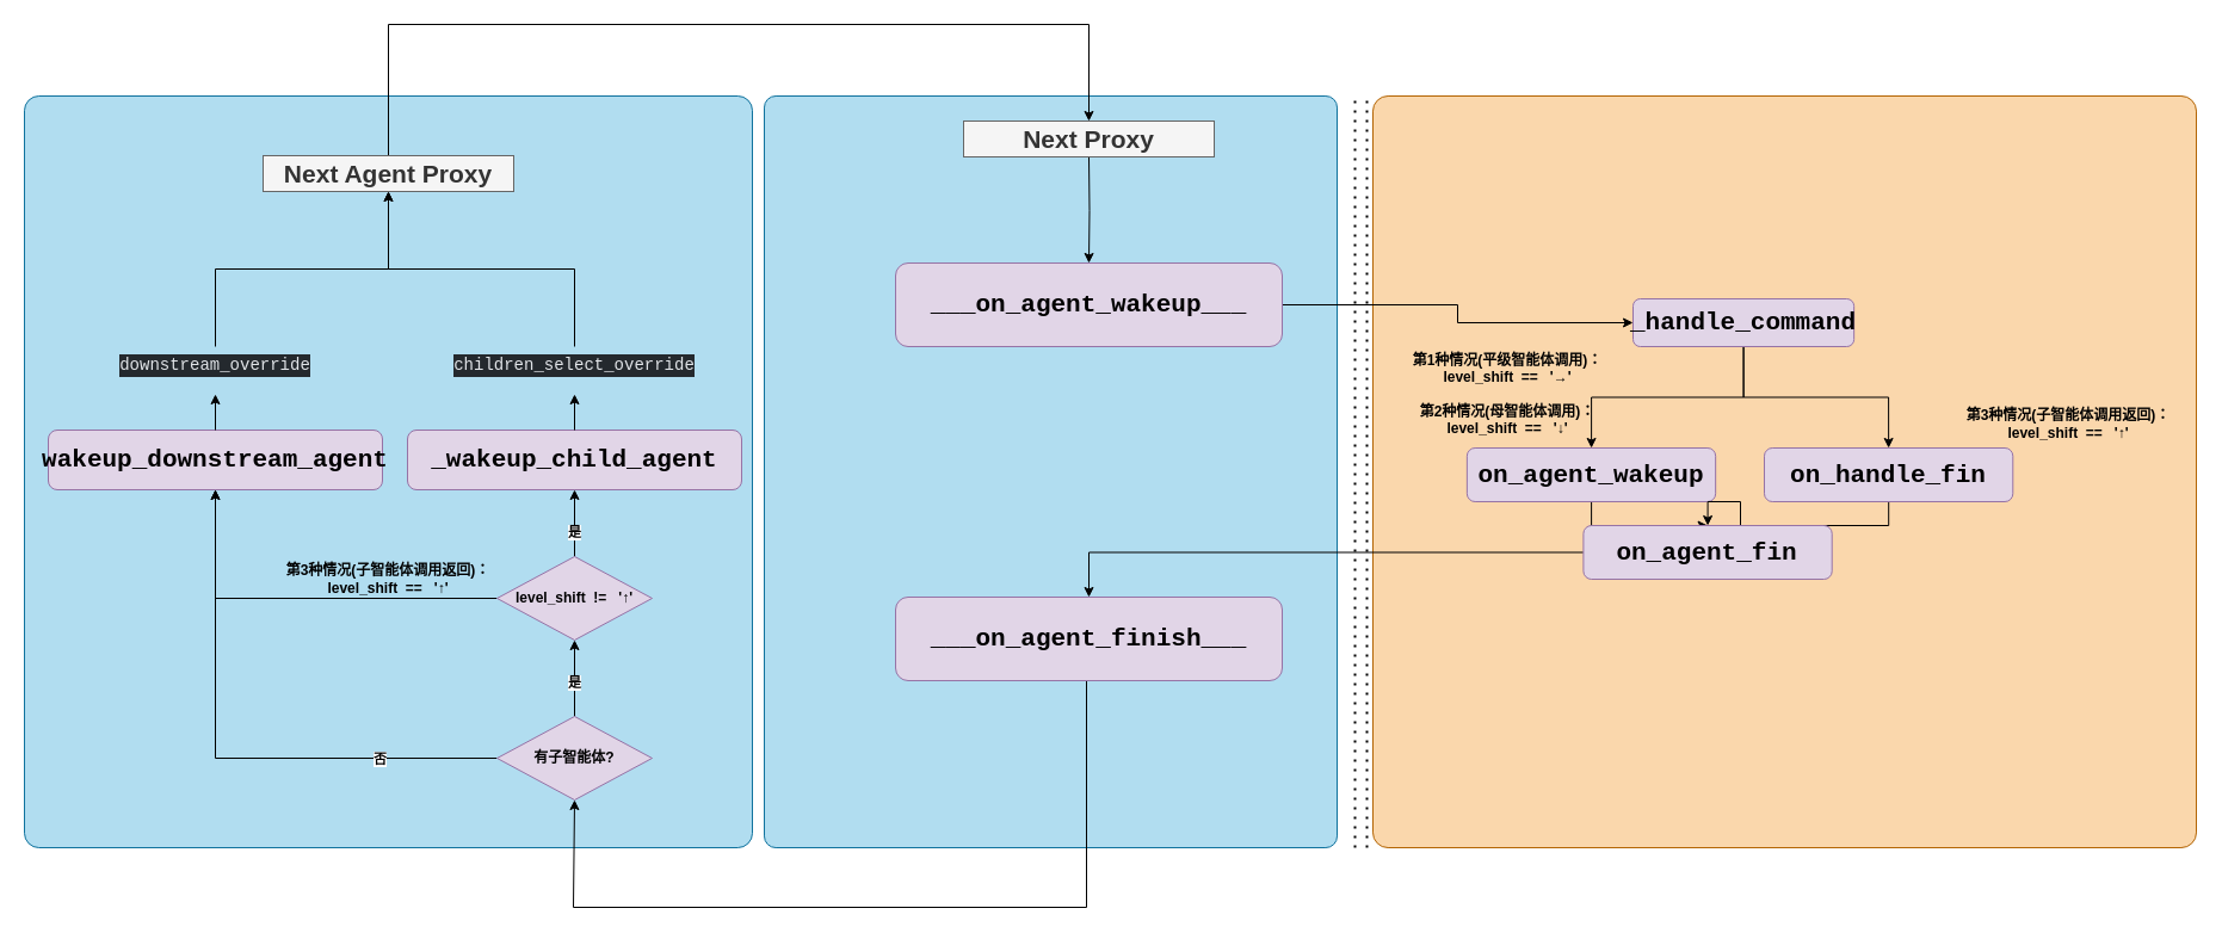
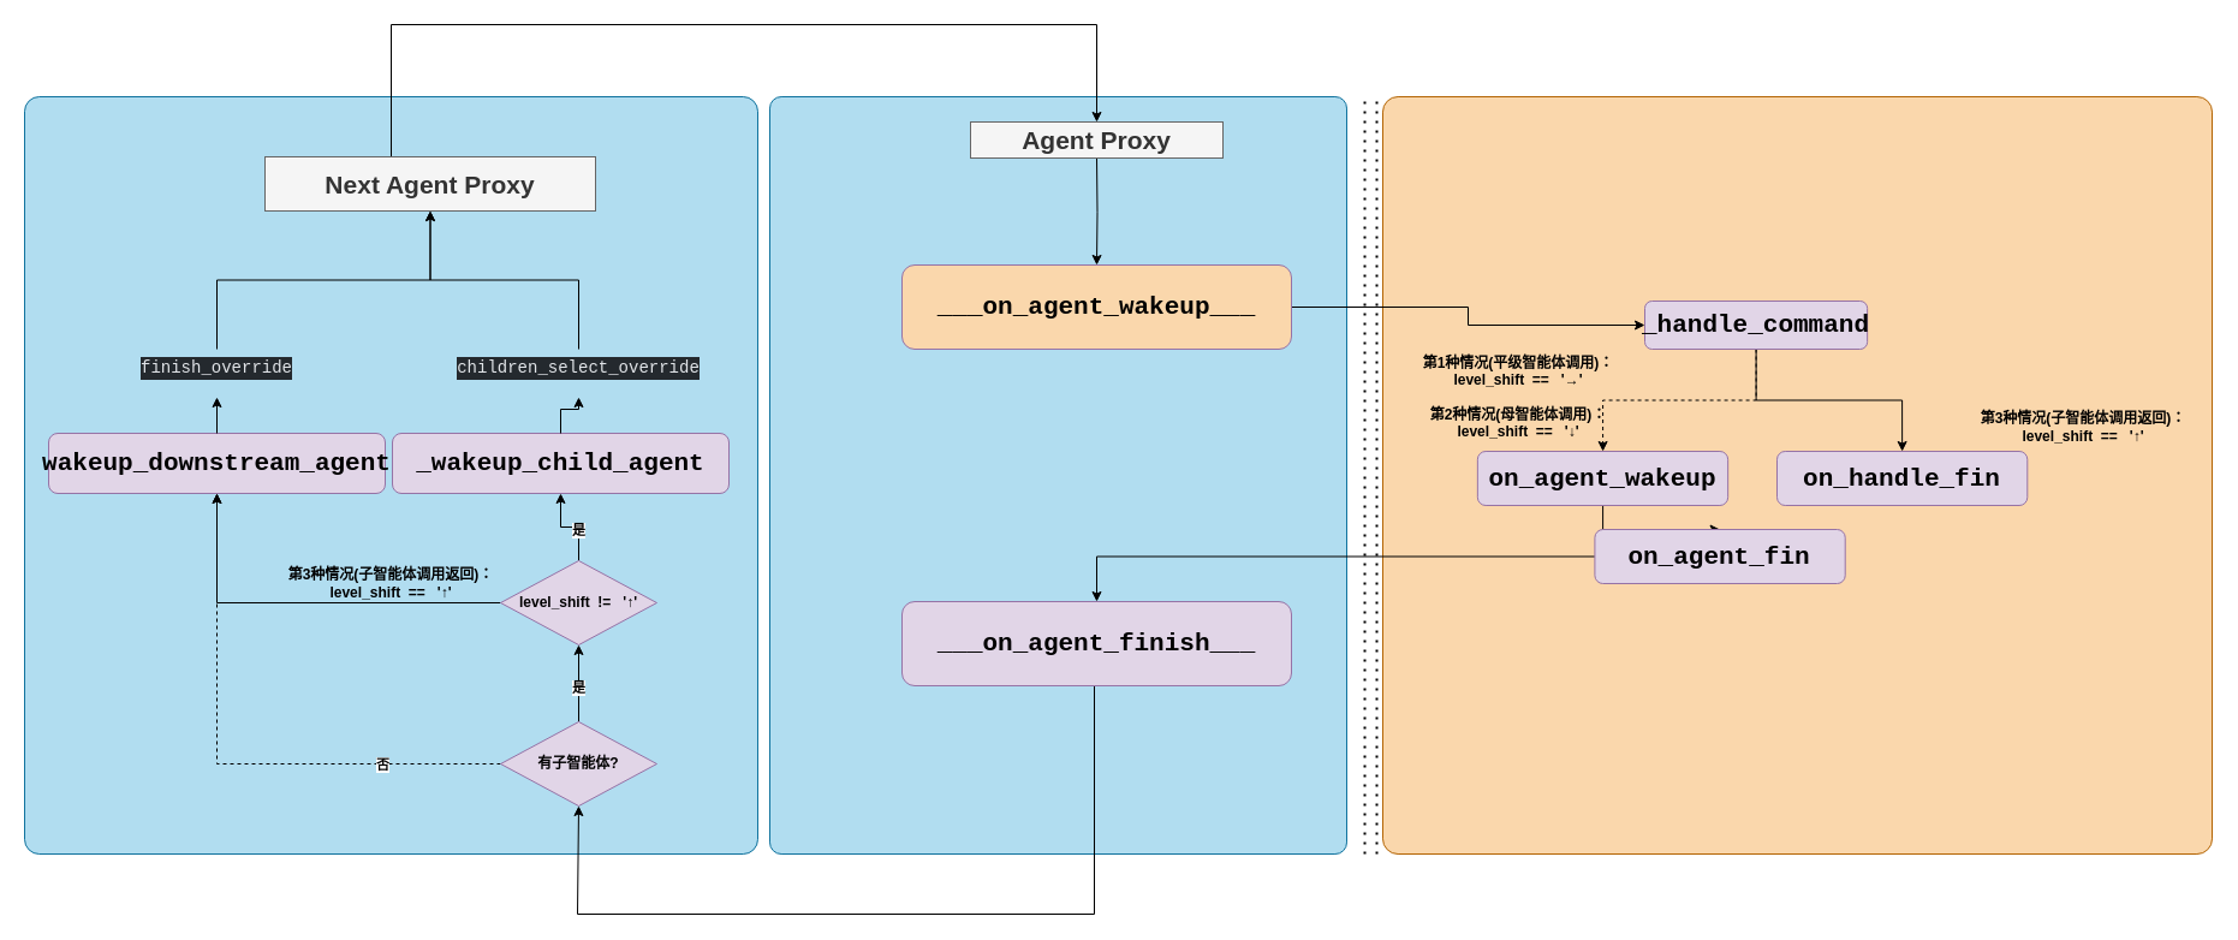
- <mxCell id="39" value="Next Proxy" style="text;html=1;strokeColor=#666666;fillColor=#f5f5f5;align=center;verticalAlign=middle;whiteSpace=wrap;rounded=0;fontSize=21;fontColor=#333333;fontStyle=1" vertex="1" parent="1"><mxGeometry x="807" y="101" width="210" height="30" as="geometry" /></mxCell>
+ <mxCell id="39" value="Agent Proxy" style="text;html=1;strokeColor=#666666;fillColor=#f5f5f5;align=center;verticalAlign=middle;whiteSpace=wrap;rounded=0;fontSize=21;fontColor=#333333;fontStyle=1" vertex="1" parent="1"><mxGeometry x="807" y="101" width="210" height="30" as="geometry" /></mxCell>
- <mxCell id="38" value="Next Agent Proxy" style="text;html=1;strokeColor=#666666;fillColor=#f5f5f5;align=center;verticalAlign=middle;whiteSpace=wrap;rounded=0;fontSize=21;fontColor=#333333;fontStyle=1" vertex="1" parent="1"><mxGeometry x="220" y="130" width="210" height="30" as="geometry" /></mxCell>
+ <mxCell id="38" value="Next Agent Proxy" style="text;html=1;strokeColor=#666666;fillColor=#f5f5f5;align=center;verticalAlign=middle;whiteSpace=wrap;rounded=0;fontSize=21;fontColor=#333333;fontStyle=1" vertex="1" parent="1"><mxGeometry x="220" y="130" width="275" height="45" as="geometry" /></mxCell>
- <mxCell id="6" value="&lt;div style=&quot;font-family: Consolas, &amp;quot;Courier New&amp;quot;, monospace; font-size: 21px; line-height: 19px;&quot;&gt;___on_agent_wakeup___&lt;/div&gt;" style="rounded=1;whiteSpace=wrap;html=1;fillColor=#e1d5e7;strokeColor=#9673a6;fontSize=21;labelBackgroundColor=none;fontColor=#000000;fontStyle=1" vertex="1" parent="1"><mxGeometry x="750" y="220" width="324" height="70" as="geometry" /></mxCell>
+ <mxCell id="6" value="&lt;div style=&quot;font-family: Consolas, &amp;quot;Courier New&amp;quot;, monospace; font-size: 21px; line-height: 19px;&quot;&gt;___on_agent_wakeup___&lt;/div&gt;" style="rounded=1;whiteSpace=wrap;html=1;fillColor=#fad7ac;strokeColor=#9673a6;fontSize=21;labelBackgroundColor=none;fontColor=#000000;fontStyle=1;" vertex="1" parent="1"><mxGeometry x="750" y="220" width="324" height="70" as="geometry" /></mxCell>
- <mxCell id="41" value="&lt;div style=&quot;color: rgb(225, 228, 232); background-color: rgb(36, 41, 46); font-family: Consolas, &amp;quot;Courier New&amp;quot;, monospace; font-weight: normal; font-size: 14px; line-height: 19px;&quot;&gt;&lt;div&gt;&lt;span style=&quot;color: #e1e4e8;&quot;&gt;downstream_override&lt;/span&gt;&lt;/div&gt;&lt;/div&gt;" style="text;whiteSpace=wrap;html=1;align=center;" vertex="1" parent="1"><mxGeometry x="90" y="290" width="180" height="40" as="geometry" /></mxCell>
+ <mxCell id="41" value="&lt;div style=&quot;color: rgb(225, 228, 232); background-color: rgb(36, 41, 46); font-family: Consolas, &amp;quot;Courier New&amp;quot;, monospace; font-weight: normal; font-size: 14px; line-height: 19px;&quot;&gt;&lt;div&gt;&lt;span style=&quot;color: #e1e4e8;&quot;&gt;finish_override&lt;/span&gt;&lt;/div&gt;&lt;/div&gt;" style="text;whiteSpace=wrap;html=1;align=center;" vertex="1" parent="1"><mxGeometry x="90" y="290" width="180" height="40" as="geometry" /></mxCell>
- <mxCell id="9" style="edgeStyle=orthogonalEdgeStyle;rounded=0;orthogonalLoop=1;jettySize=auto;html=1;exitX=0.5;exitY=1;exitDx=0;exitDy=0;fontStyle=1" edge="1" parent="1" source="11" target="13"><mxGeometry relative="1" as="geometry" /></mxCell>
+ <mxCell id="9" style="edgeStyle=orthogonalEdgeStyle;rounded=0;orthogonalLoop=1;jettySize=auto;html=1;exitX=0.5;exitY=1;exitDx=0;exitDy=0;fontStyle=1;dashed=1;" edge="1" parent="1" source="11" target="13"><mxGeometry relative="1" as="geometry" /></mxCell>
- <mxCell id="26" value="&lt;div style=&quot;font-family: Consolas, &amp;quot;Courier New&amp;quot;, monospace; font-size: 21px; line-height: 19px;&quot;&gt;_wakeup_child_agent&lt;/div&gt;" style="rounded=1;whiteSpace=wrap;html=1;fillColor=#e1d5e7;strokeColor=#9673a6;fontSize=21;labelBackgroundColor=none;fontColor=#000000;fontStyle=1" vertex="1" parent="1"><mxGeometry x="341" y="360" width="280" height="50" as="geometry" /></mxCell>
+ <mxCell id="26" value="&lt;div style=&quot;font-family: Consolas, &amp;quot;Courier New&amp;quot;, monospace; font-size: 21px; line-height: 19px;&quot;&gt;_wakeup_child_agent&lt;/div&gt;" style="rounded=1;whiteSpace=wrap;html=1;fillColor=#e1d5e7;strokeColor=#9673a6;fontSize=21;labelBackgroundColor=none;fontColor=#000000;fontStyle=1" vertex="1" parent="1"><mxGeometry x="326" y="360" width="280" height="50" as="geometry" /></mxCell>
- <mxCell id="14" style="edgeStyle=orthogonalEdgeStyle;rounded=0;orthogonalLoop=1;jettySize=auto;html=1;entryX=0.5;entryY=0;entryDx=0;entryDy=0;fontStyle=1" edge="1" parent="1" source="15" target="19"><mxGeometry relative="1" as="geometry" /></mxCell>
- <mxCell id="27" style="edgeStyle=orthogonalEdgeStyle;rounded=0;orthogonalLoop=1;jettySize=auto;html=1;exitX=0;exitY=0.5;exitDx=0;exitDy=0;fontStyle=1" edge="1" parent="1" source="31" target="24"><mxGeometry relative="1" as="geometry" /></mxCell>
+ <mxCell id="27" style="edgeStyle=orthogonalEdgeStyle;rounded=0;orthogonalLoop=1;jettySize=auto;html=1;exitX=0;exitY=0.5;exitDx=0;exitDy=0;fontStyle=1;dashed=1;" edge="1" parent="1" source="31" target="24"><mxGeometry relative="1" as="geometry" /></mxCell>
